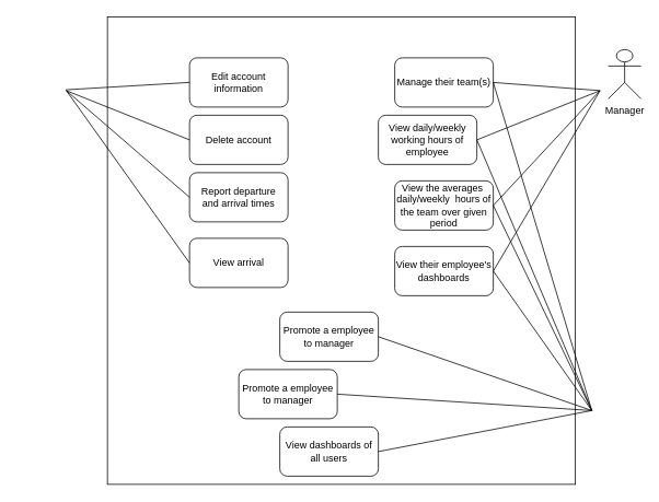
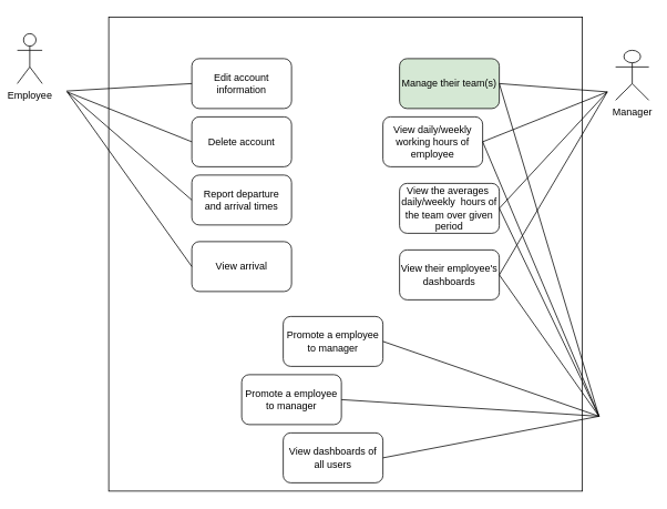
+ <mxCell id="2" value="&lt;div&gt;Employee&lt;/div&gt;&lt;div&gt;&lt;br&gt;&lt;/div&gt;" style="shape=umlActor;verticalLabelPosition=bottom;labelBackgroundColor=#ffffff;verticalAlign=top;html=1;outlineConnect=0;" vertex="1" parent="1"><mxGeometry x="20" y="40" width="30" height="60" as="geometry" /></mxCell>
- <mxCell id="13" value="Manage their team(s)" style="rounded=1;whiteSpace=wrap;html=1;" vertex="1" parent="1"><mxGeometry x="480" y="70" width="120" height="60" as="geometry" /></mxCell>
+ <mxCell id="13" value="Manage their team(s)" style="rounded=1;whiteSpace=wrap;html=1;fillColor=#d5e8d4;" vertex="1" parent="1"><mxGeometry x="480" y="70" width="120" height="60" as="geometry" /></mxCell>
